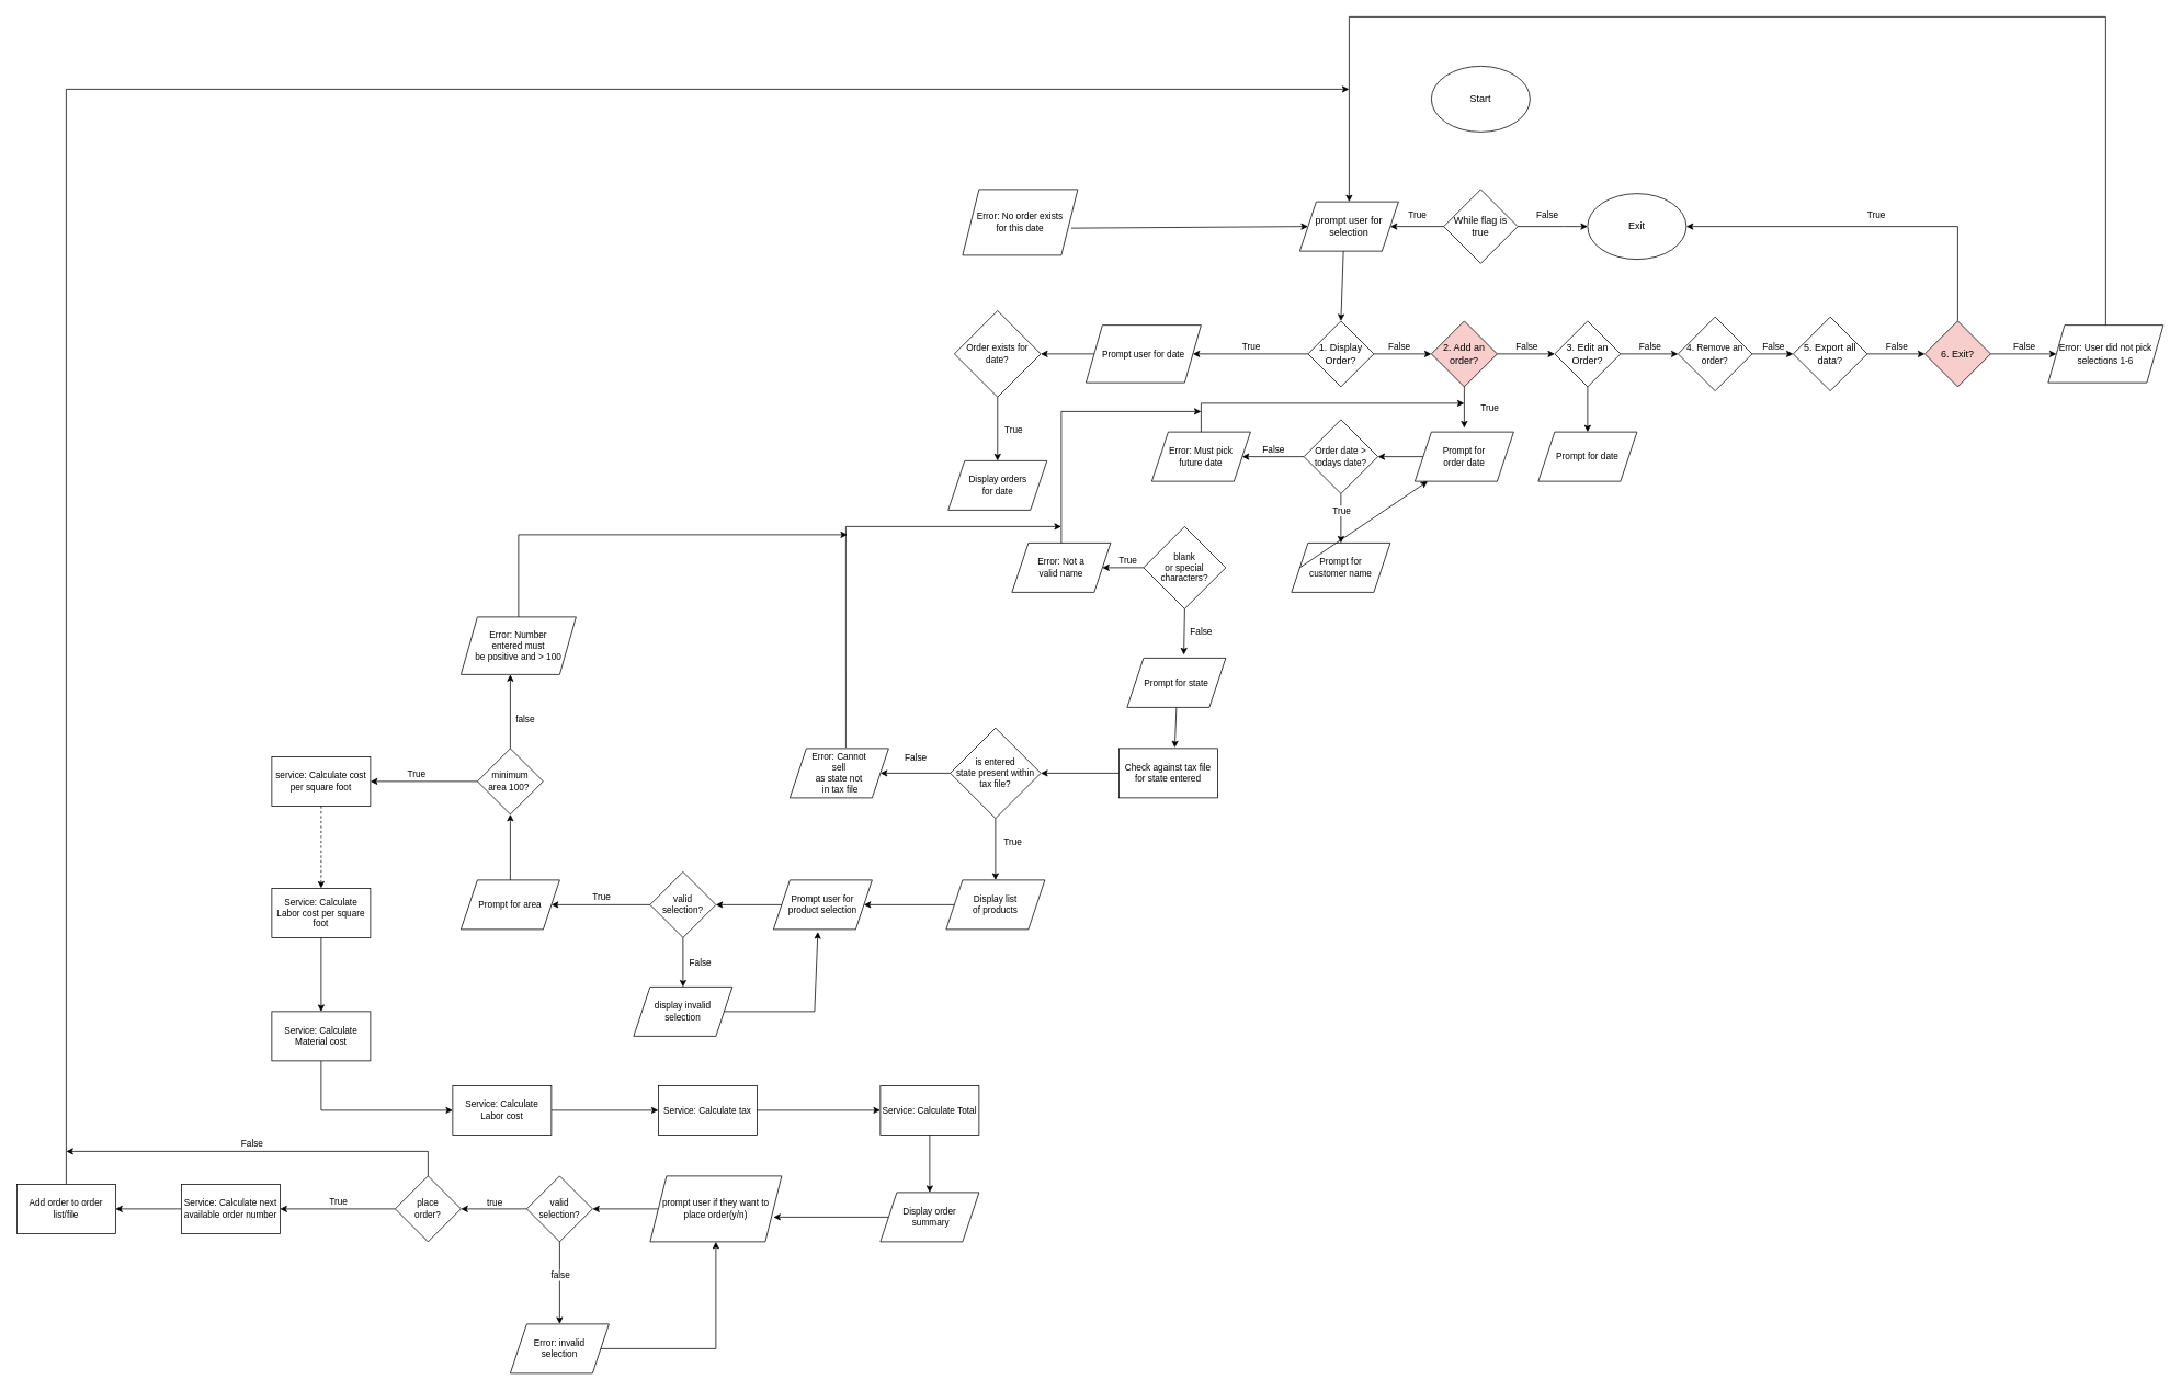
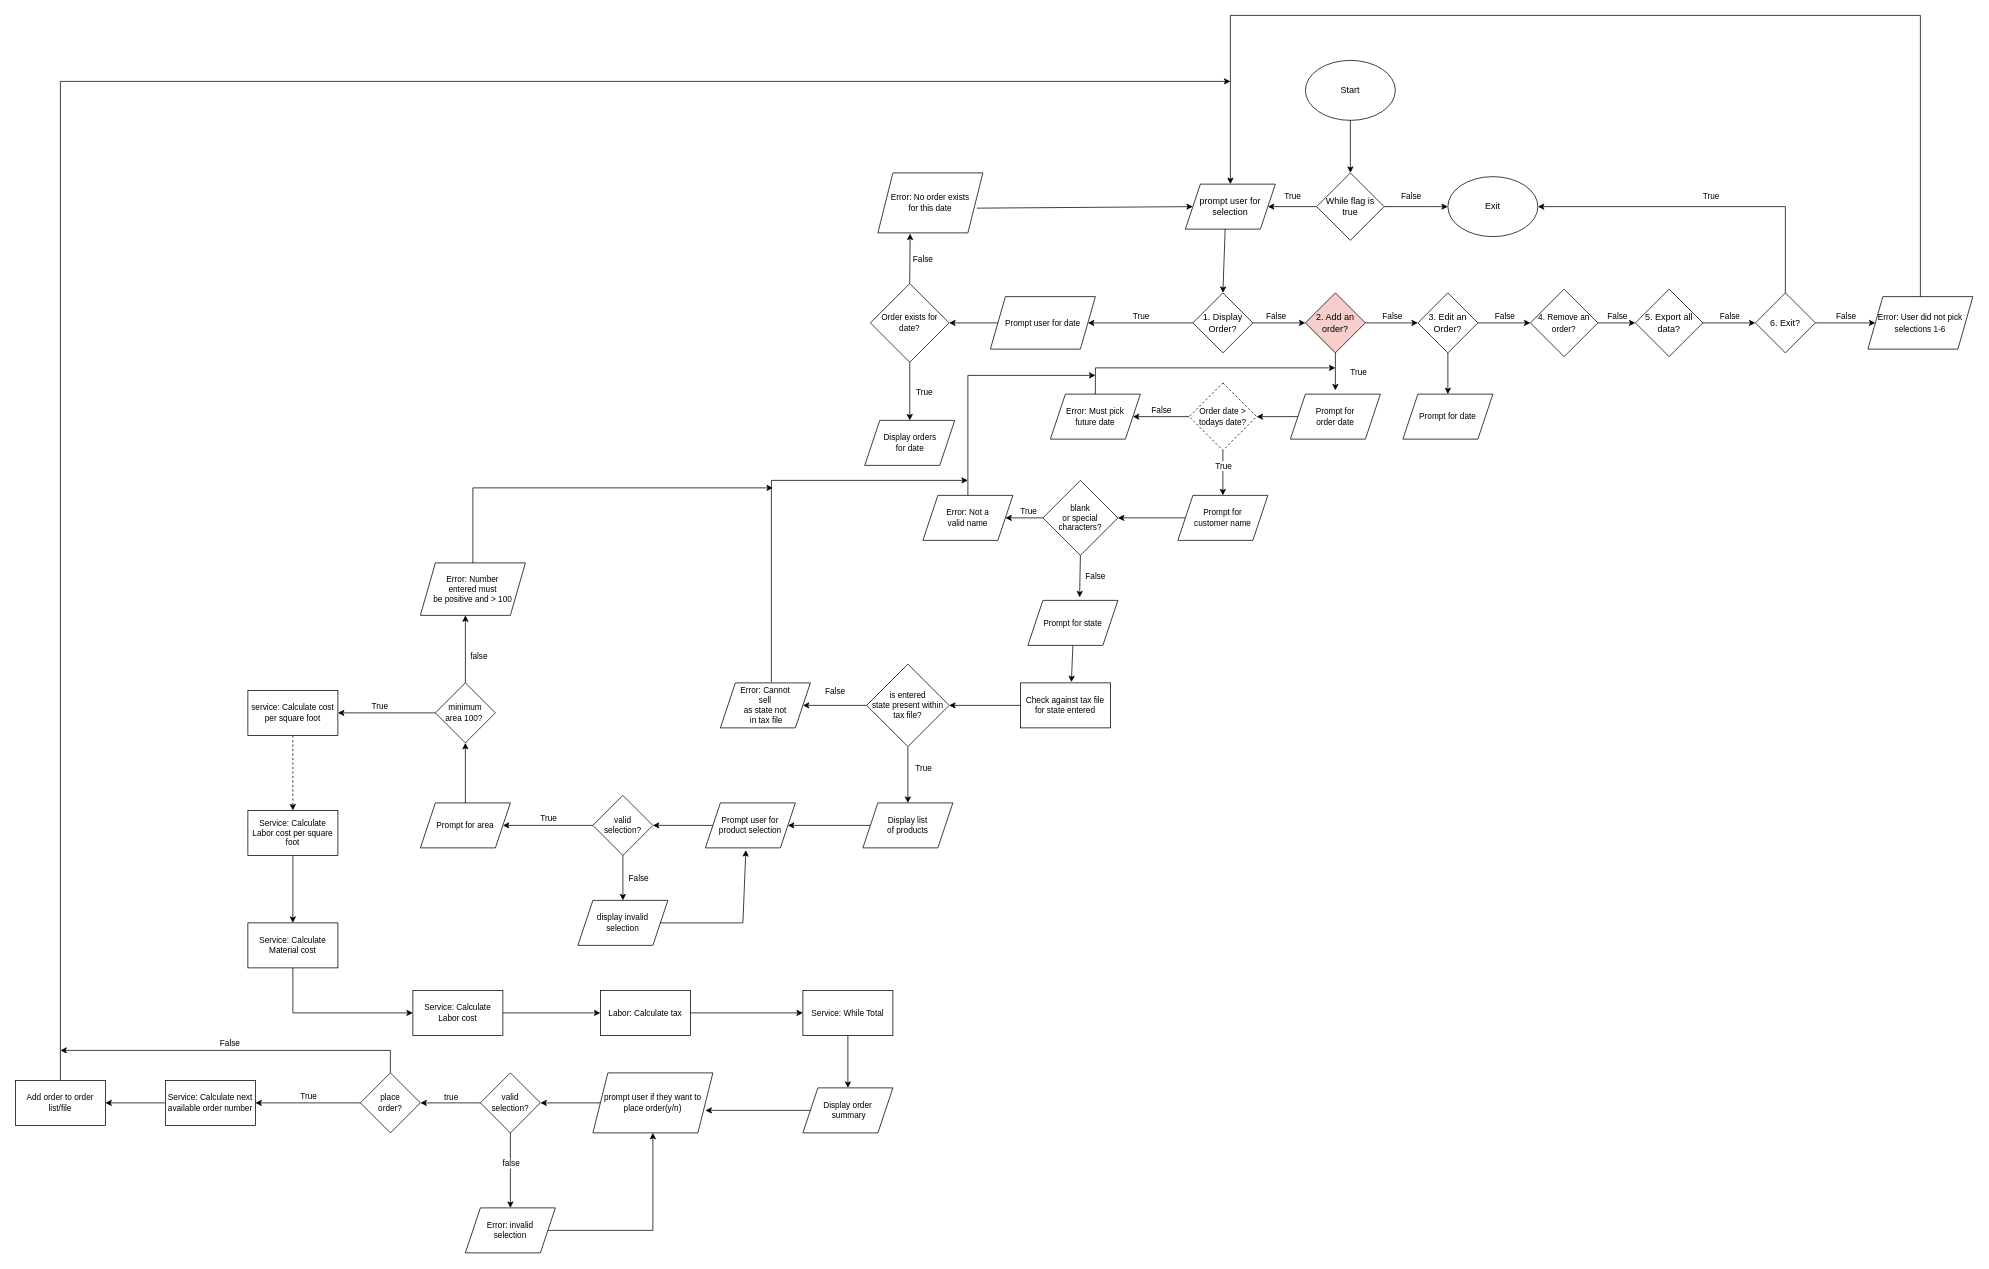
+ <mxCell id="3" value="" style="endArrow=classic;html=1;rounded=0;exitX=0.5;exitY=1;exitDx=0;exitDy=0;" edge="1" parent="1" source="2" target="4"><mxGeometry width="50" height="50" relative="1" as="geometry"><mxPoint x="1850" y="320" as="sourcePoint" /><mxPoint x="1800" y="250" as="targetPoint" /></mxGeometry></mxCell>
+ <mxCell id="42" value="" style="endArrow=classic;html=1;rounded=0;fontSize=11;exitX=0.5;exitY=0;exitDx=0;exitDy=0;entryX=0.307;entryY=1.013;entryDx=0;entryDy=0;entryPerimeter=0;" edge="1" parent="1" source="37" target="41"><mxGeometry relative="1" as="geometry"><mxPoint x="1250" y="340" as="sourcePoint" /><mxPoint x="1350" y="340" as="targetPoint" /></mxGeometry></mxCell>
+ <mxCell id="43" value="False" style="edgeLabel;resizable=0;html=1;align=center;verticalAlign=middle;fontSize=11;" connectable="0" vertex="1" parent="42"><mxGeometry relative="1" as="geometry"><mxPoint x="17" as="offset" /></mxGeometry></mxCell>
- <mxCell id="25" value="6. Exit?" style="rhombus;whiteSpace=wrap;html=1;fillColor=#f8cecc;" vertex="1" parent="1"><mxGeometry x="2340" y="390" width="80" height="80" as="geometry" /></mxCell>
+ <mxCell id="25" value="6. Exit?" style="rhombus;whiteSpace=wrap;html=1;" vertex="1" parent="1"><mxGeometry x="2340" y="390" width="80" height="80" as="geometry" /></mxCell>
- <mxCell id="49" value="Order date &amp;gt; todays date?" style="rhombus;whiteSpace=wrap;html=1;fontSize=11;" vertex="1" parent="1"><mxGeometry x="1585" y="510" width="90" height="90" as="geometry" /></mxCell>
+ <mxCell id="49" value="Order date &amp;gt; todays date?" style="rhombus;whiteSpace=wrap;html=1;fontSize=11;dashed=1;" vertex="1" parent="1"><mxGeometry x="1585" y="510" width="90" height="90" as="geometry" /></mxCell>
- <mxCell id="59" value="" style="endArrow=classic;html=1;rounded=0;fontSize=11;exitX=0;exitY=0.5;exitDx=0;exitDy=0;" edge="1" parent="1" source="50" target="48"><mxGeometry width="50" height="50" relative="1" as="geometry"><mxPoint x="1480" y="760" as="sourcePoint" /><mxPoint x="1530" y="710" as="targetPoint" /></mxGeometry></mxCell>
+ <mxCell id="59" value="" style="endArrow=classic;html=1;rounded=0;fontSize=11;entryX=1;entryY=0.5;entryDx=0;entryDy=0;exitX=0;exitY=0.5;exitDx=0;exitDy=0;" edge="1" parent="1" source="50" target="58"><mxGeometry width="50" height="50" relative="1" as="geometry"><mxPoint x="1480" y="760" as="sourcePoint" /><mxPoint x="1530" y="710" as="targetPoint" /></mxGeometry></mxCell>
- <mxCell id="104" value="Service: Calculate tax" style="rounded=0;whiteSpace=wrap;html=1;fontSize=11;" vertex="1" parent="1"><mxGeometry x="800" y="1320" width="120" height="60" as="geometry" /></mxCell>
+ <mxCell id="104" value="Labor: Calculate tax" style="rounded=0;whiteSpace=wrap;html=1;fontSize=11;" vertex="1" parent="1"><mxGeometry x="800" y="1320" width="120" height="60" as="geometry" /></mxCell>
- <mxCell id="105" value="Service: Calculate Total" style="rounded=0;whiteSpace=wrap;html=1;fontSize=11;" vertex="1" parent="1"><mxGeometry x="1070" y="1320" width="120" height="60" as="geometry" /></mxCell>
+ <mxCell id="105" value="Service: While Total" style="rounded=0;whiteSpace=wrap;html=1;fontSize=11;" vertex="1" parent="1"><mxGeometry x="1070" y="1320" width="120" height="60" as="geometry" /></mxCell>
